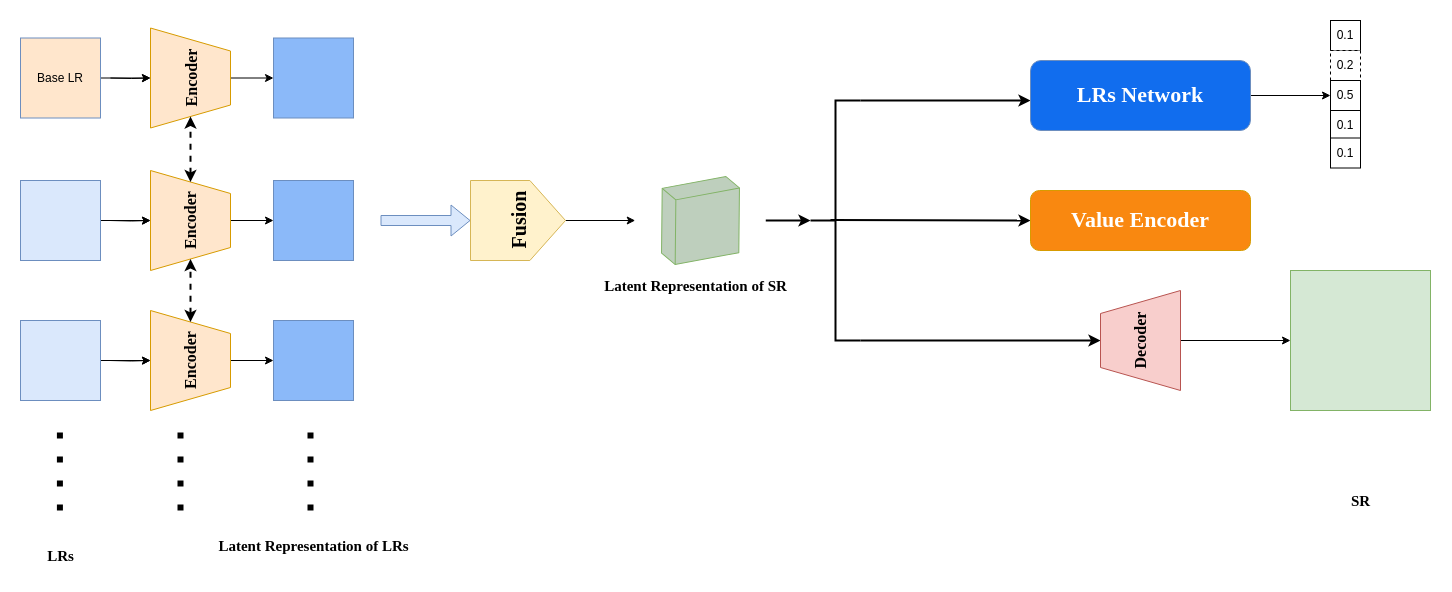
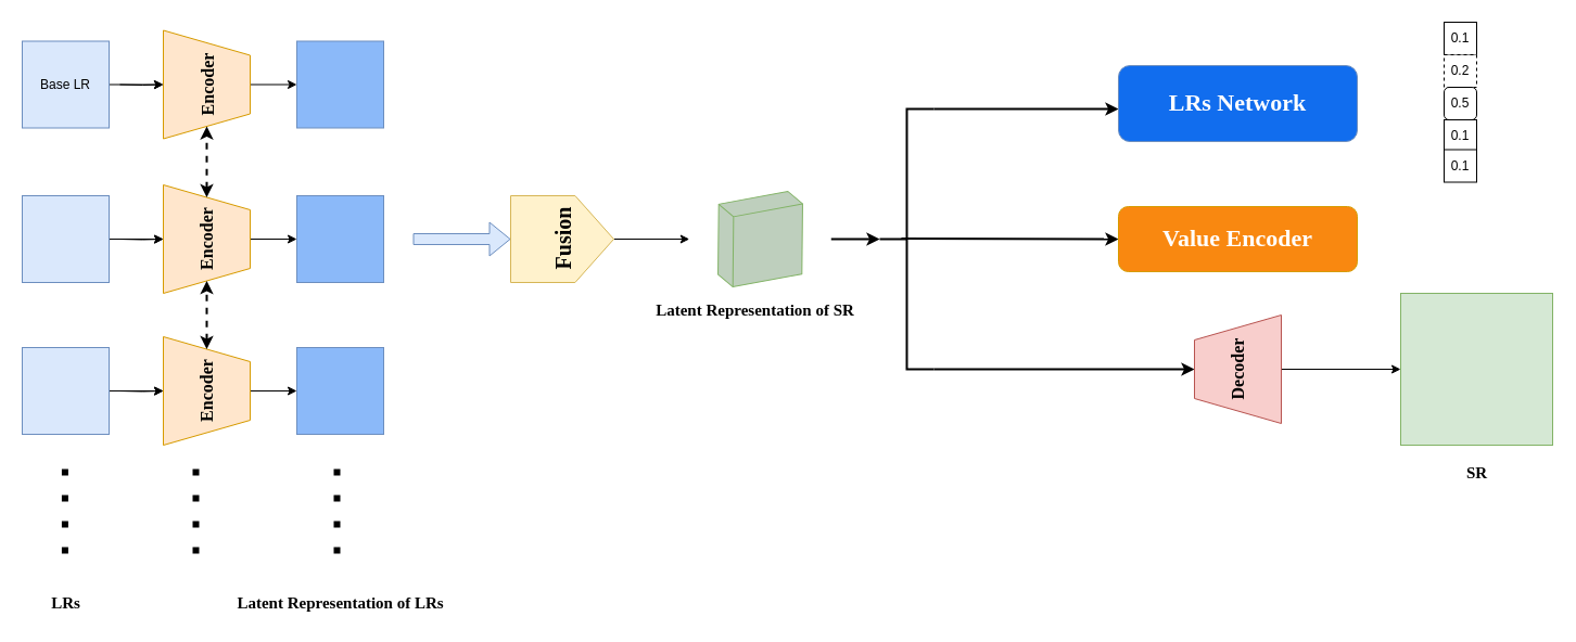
- <mxCell id="6" value="Base LR" style="whiteSpace=wrap;html=1;aspect=fixed;fillColor=#ffe6cc;strokeColor=#6c8ebf;" vertex="1" parent="1"><mxGeometry x="20" y="37.5" width="80" height="80" as="geometry" /></mxCell>
+ <mxCell id="6" value="Base LR" style="whiteSpace=wrap;html=1;aspect=fixed;fillColor=#dae8fc;strokeColor=#6c8ebf;" vertex="1" parent="1"><mxGeometry x="20" y="37.5" width="80" height="80" as="geometry" /></mxCell>
- <mxCell id="32" value="" style="edgeStyle=orthogonalEdgeStyle;rounded=0;orthogonalLoop=1;jettySize=auto;html=1;entryX=0;entryY=0.5;entryDx=0;entryDy=0;" edge="1" parent="1" source="33" target="40"><mxGeometry relative="1" as="geometry"><mxPoint x="1320" y="110" as="targetPoint" /></mxGeometry></mxCell>
- <mxCell id="40" value="0.5" style="rounded=0;whiteSpace=wrap;html=1;container=0;" vertex="1" parent="37"><mxGeometry y="60" width="30" height="30" as="geometry" /></mxCell>
+ <mxCell id="40" value="0.5" style="whiteSpace=wrap;html=1;container=0;rounded=1;" vertex="1" parent="37"><mxGeometry y="60" width="30" height="30" as="geometry" /></mxCell>
- <mxCell id="45" value="&lt;font style=&quot;font-size: 15px;&quot; face=&quot;Times New Roman&quot;&gt;&lt;b&gt;SR&lt;/b&gt;&lt;/font&gt;" style="text;html=1;align=center;verticalAlign=middle;resizable=0;points=[];autosize=1;strokeColor=none;fillColor=none;" vertex="1" parent="1"><mxGeometry x="1340" y="485" width="40" height="30" as="geometry" /></mxCell>
+ <mxCell id="45" value="&lt;font style=&quot;font-size: 15px;&quot; face=&quot;Times New Roman&quot;&gt;&lt;b&gt;SR&lt;/b&gt;&lt;/font&gt;" style="text;html=1;align=center;verticalAlign=middle;resizable=0;points=[];autosize=1;strokeColor=none;fillColor=none;" vertex="1" parent="1"><mxGeometry x="1340" y="420" width="40" height="30" as="geometry" /></mxCell>
- <mxCell id="49" value="&lt;font style=&quot;font-size: 15px;&quot; face=&quot;Times New Roman&quot;&gt;&lt;b&gt;Latent Representation of LRs&lt;/b&gt;&lt;/font&gt;" style="text;html=1;align=center;verticalAlign=middle;resizable=0;points=[];autosize=1;strokeColor=none;fillColor=none;" vertex="1" parent="1"><mxGeometry x="208" y="530" width="210" height="30" as="geometry" /></mxCell>
+ <mxCell id="49" value="&lt;font style=&quot;font-size: 15px;&quot; face=&quot;Times New Roman&quot;&gt;&lt;b&gt;Latent Representation of LRs&lt;/b&gt;&lt;/font&gt;" style="text;html=1;align=center;verticalAlign=middle;resizable=0;points=[];autosize=1;strokeColor=none;fillColor=none;" vertex="1" parent="1"><mxGeometry x="208" y="540" width="210" height="30" as="geometry" /></mxCell>
